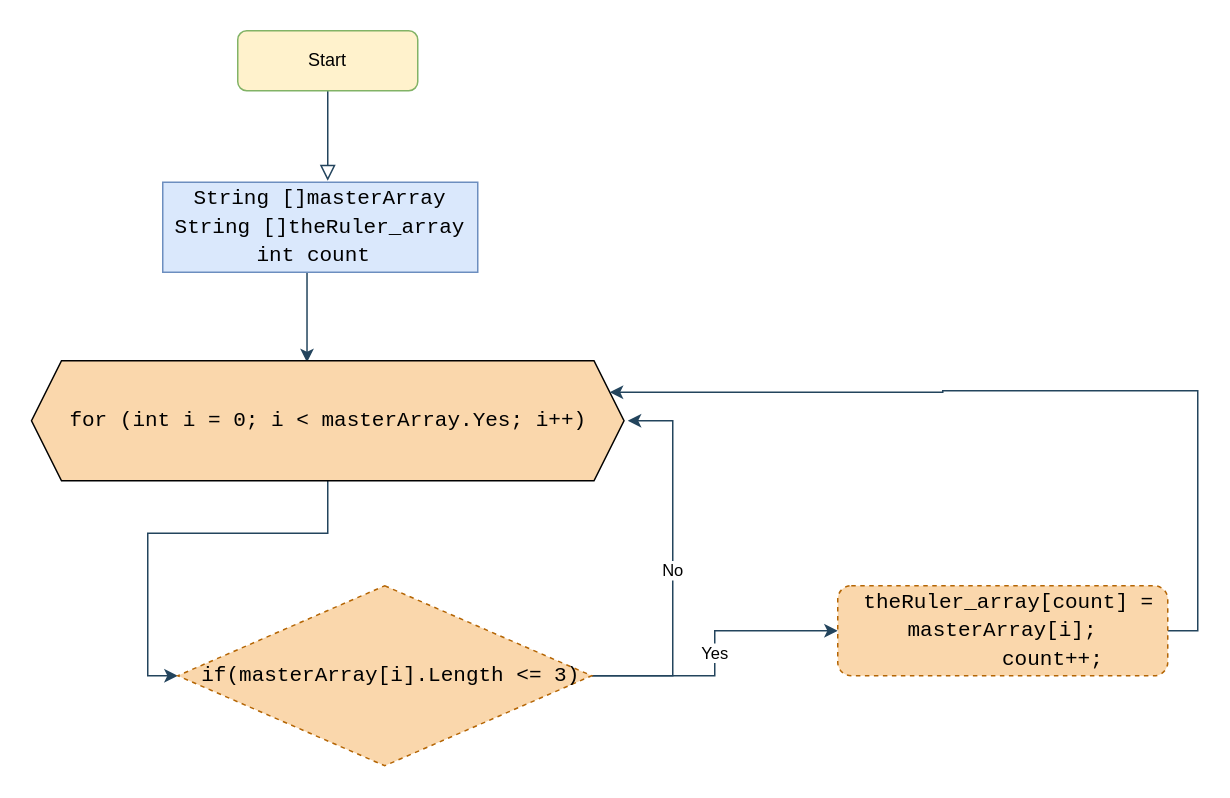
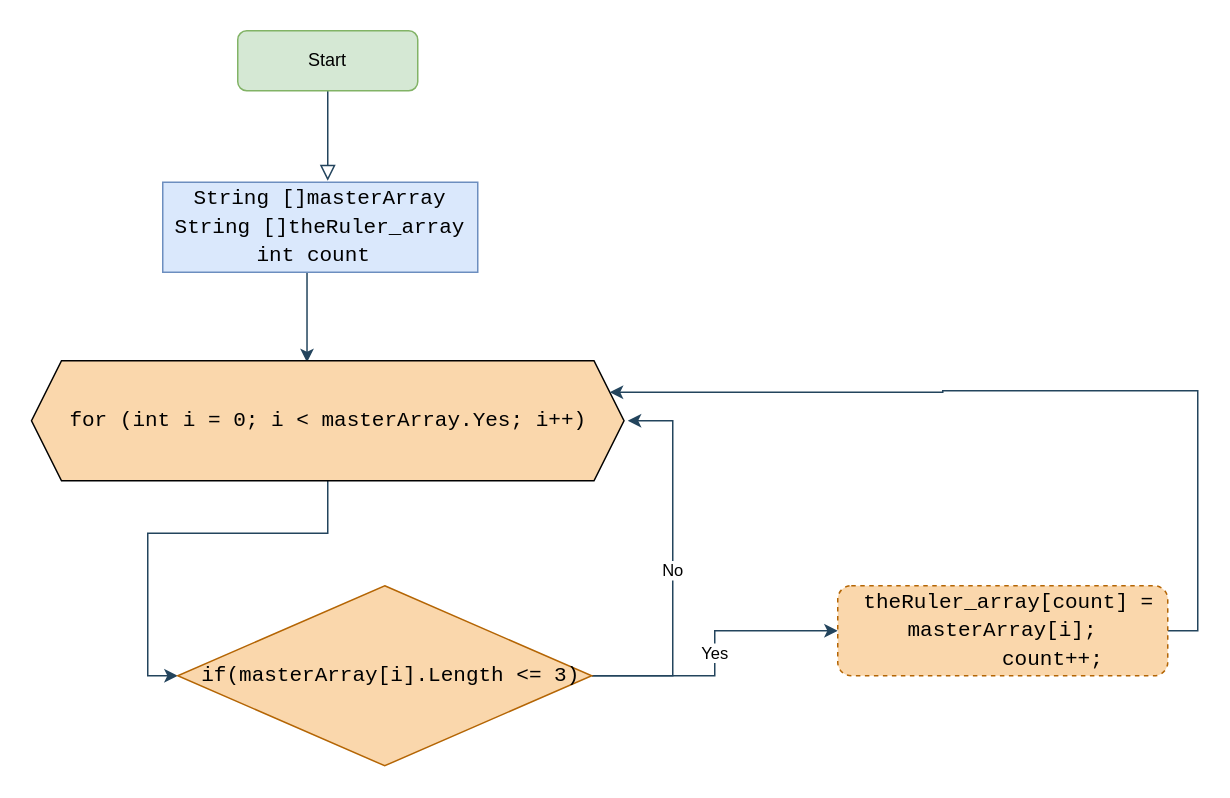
- <mxCell id="3" value="Start" style="rounded=1;whiteSpace=wrap;html=1;fontSize=12;glass=0;strokeWidth=1;shadow=0;fillColor=#fff2cc;strokeColor=#82b366;labelBackgroundColor=none;" parent="1" vertex="1"><mxGeometry x="158" y="20" width="120" height="40" as="geometry" /></mxCell>
+ <mxCell id="3" value="Start" style="rounded=1;whiteSpace=wrap;html=1;fontSize=12;glass=0;strokeWidth=1;shadow=0;fillColor=#d5e8d4;strokeColor=#82b366;labelBackgroundColor=none;" parent="1" vertex="1"><mxGeometry x="158" y="20" width="120" height="40" as="geometry" /></mxCell>
- <mxCell id="10" value="&lt;div style=&quot;font-family: Consolas, &amp;quot;Courier New&amp;quot;, monospace; font-size: 14px; line-height: 19px;&quot;&gt;&amp;nbsp;if(masterArray[i].Length &amp;lt;= 3)&lt;/div&gt;" style="rhombus;whiteSpace=wrap;html=1;strokeColor=#b46504;fillColor=#fad7ac;dashed=1;" vertex="1" parent="1"><mxGeometry x="118" y="390" width="276" height="120" as="geometry" /></mxCell>
+ <mxCell id="10" value="&lt;div style=&quot;font-family: Consolas, &amp;quot;Courier New&amp;quot;, monospace; font-size: 14px; line-height: 19px;&quot;&gt;&amp;nbsp;if(masterArray[i].Length &amp;lt;= 3)&lt;/div&gt;" style="rhombus;whiteSpace=wrap;html=1;strokeColor=#b46504;fillColor=#fad7ac;" vertex="1" parent="1"><mxGeometry x="118" y="390" width="276" height="120" as="geometry" /></mxCell>
